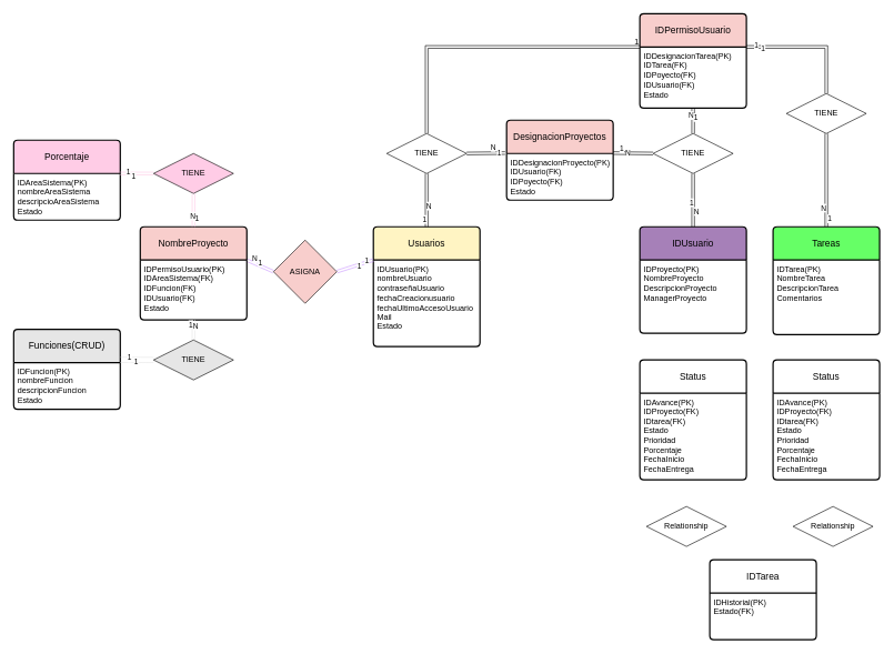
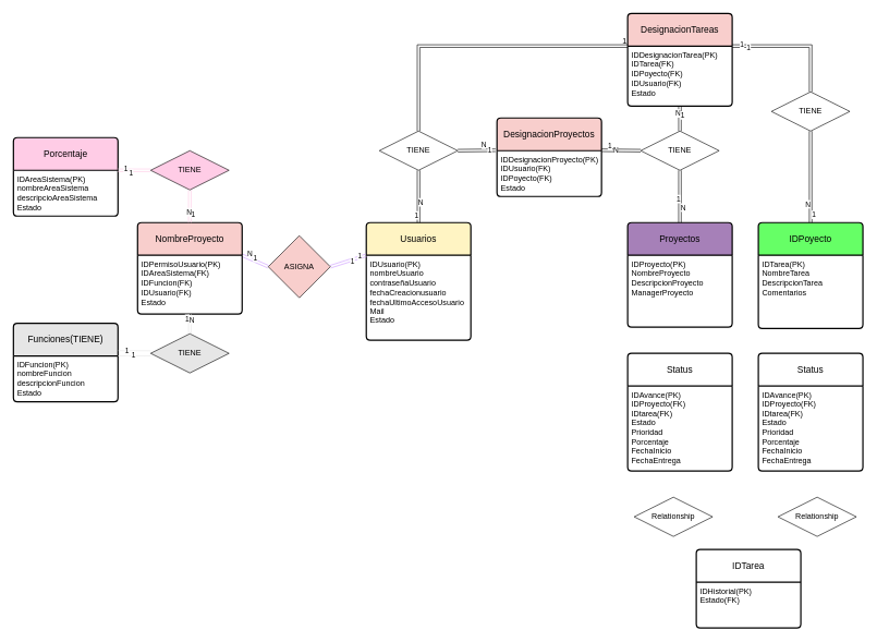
- <mxCell id="56" value="IDPermisoUsuario" style="swimlane;childLayout=stackLayout;horizontal=1;startSize=50;horizontalStack=0;rounded=1;fontSize=14;fontStyle=0;strokeWidth=2;resizeParent=0;resizeLast=1;shadow=0;dashed=0;align=center;arcSize=4;whiteSpace=wrap;html=1;fillColor=#F8CECC;" vertex="1" parent="1"><mxGeometry x="960" y="20" width="160" height="142" as="geometry" /></mxCell>
+ <mxCell id="56" value="DesignacionTareas" style="swimlane;childLayout=stackLayout;horizontal=1;startSize=50;horizontalStack=0;rounded=1;fontSize=14;fontStyle=0;strokeWidth=2;resizeParent=0;resizeLast=1;shadow=0;dashed=0;align=center;arcSize=4;whiteSpace=wrap;html=1;fillColor=#F8CECC;" vertex="1" parent="1"><mxGeometry x="960" y="20" width="160" height="142" as="geometry" /></mxCell>
- <mxCell id="4" value="IDUsuario" style="swimlane;childLayout=stackLayout;horizontal=1;startSize=50;horizontalStack=0;rounded=1;fontSize=14;fontStyle=0;strokeWidth=2;resizeParent=0;resizeLast=1;shadow=0;dashed=0;align=center;arcSize=4;whiteSpace=wrap;html=1;fillColor=#A680B8;" vertex="1" parent="1"><mxGeometry x="960" y="340" width="160" height="160" as="geometry" /></mxCell>
+ <mxCell id="4" value="Proyectos" style="swimlane;childLayout=stackLayout;horizontal=1;startSize=50;horizontalStack=0;rounded=1;fontSize=14;fontStyle=0;strokeWidth=2;resizeParent=0;resizeLast=1;shadow=0;dashed=0;align=center;arcSize=4;whiteSpace=wrap;html=1;fillColor=#A680B8;" vertex="1" parent="1"><mxGeometry x="960" y="340" width="160" height="160" as="geometry" /></mxCell>
- <mxCell id="2" value="Tareas" style="swimlane;childLayout=stackLayout;horizontal=1;startSize=50;horizontalStack=0;rounded=1;fontSize=14;fontStyle=0;strokeWidth=2;resizeParent=0;resizeLast=1;shadow=0;dashed=0;align=center;arcSize=4;whiteSpace=wrap;html=1;fillColor=#66FF66;" vertex="1" parent="1"><mxGeometry x="1160" y="340" width="160" height="162" as="geometry" /></mxCell>
+ <mxCell id="2" value="IDPoyecto" style="swimlane;childLayout=stackLayout;horizontal=1;startSize=50;horizontalStack=0;rounded=1;fontSize=14;fontStyle=0;strokeWidth=2;resizeParent=0;resizeLast=1;shadow=0;dashed=0;align=center;arcSize=4;whiteSpace=wrap;html=1;fillColor=#66FF66;" vertex="1" parent="1"><mxGeometry x="1160" y="340" width="160" height="162" as="geometry" /></mxCell>
- <mxCell id="29" value="Funciones(CRUD)" style="swimlane;childLayout=stackLayout;horizontal=1;startSize=50;horizontalStack=0;rounded=1;fontSize=14;fontStyle=0;strokeWidth=2;resizeParent=0;resizeLast=1;shadow=0;dashed=0;align=center;arcSize=4;whiteSpace=wrap;html=1;fillColor=#E6E6E6;" vertex="1" parent="1"><mxGeometry x="20" y="494" width="160" height="120" as="geometry" /></mxCell>
+ <mxCell id="29" value="Funciones(TIENE)" style="swimlane;childLayout=stackLayout;horizontal=1;startSize=50;horizontalStack=0;rounded=1;fontSize=14;fontStyle=0;strokeWidth=2;resizeParent=0;resizeLast=1;shadow=0;dashed=0;align=center;arcSize=4;whiteSpace=wrap;html=1;fillColor=#E6E6E6;" vertex="1" parent="1"><mxGeometry x="20" y="494" width="160" height="120" as="geometry" /></mxCell>
